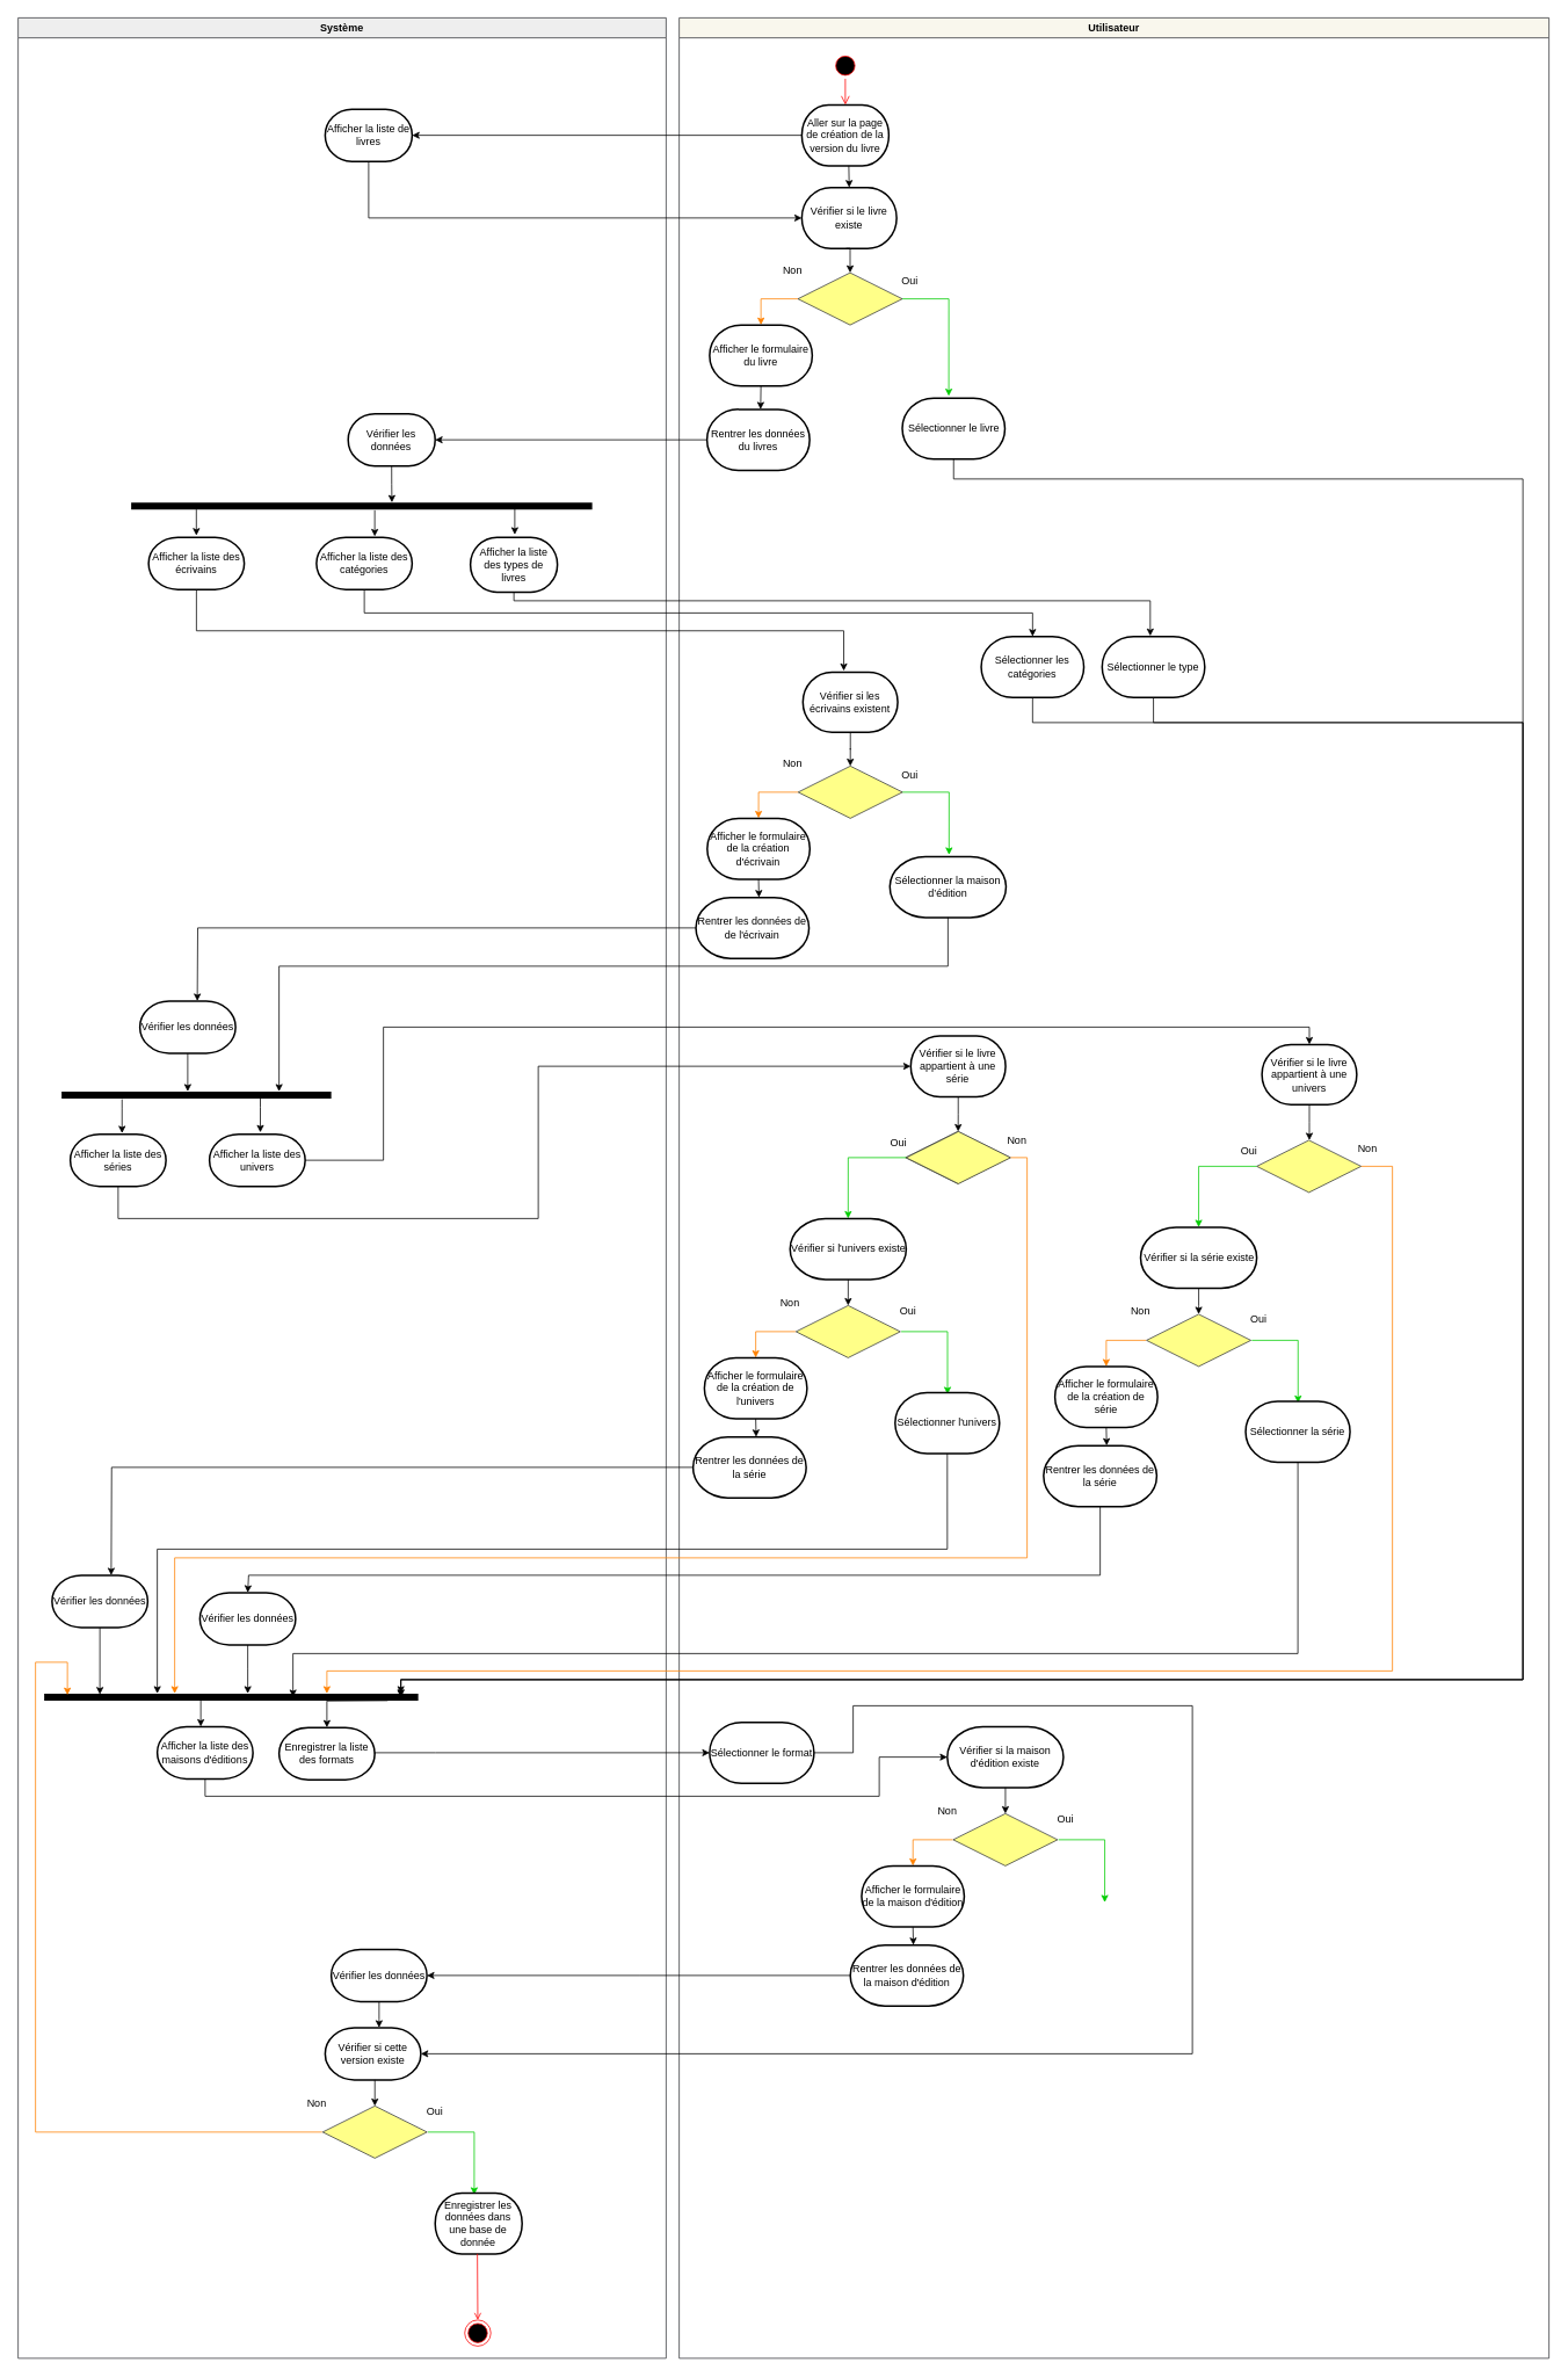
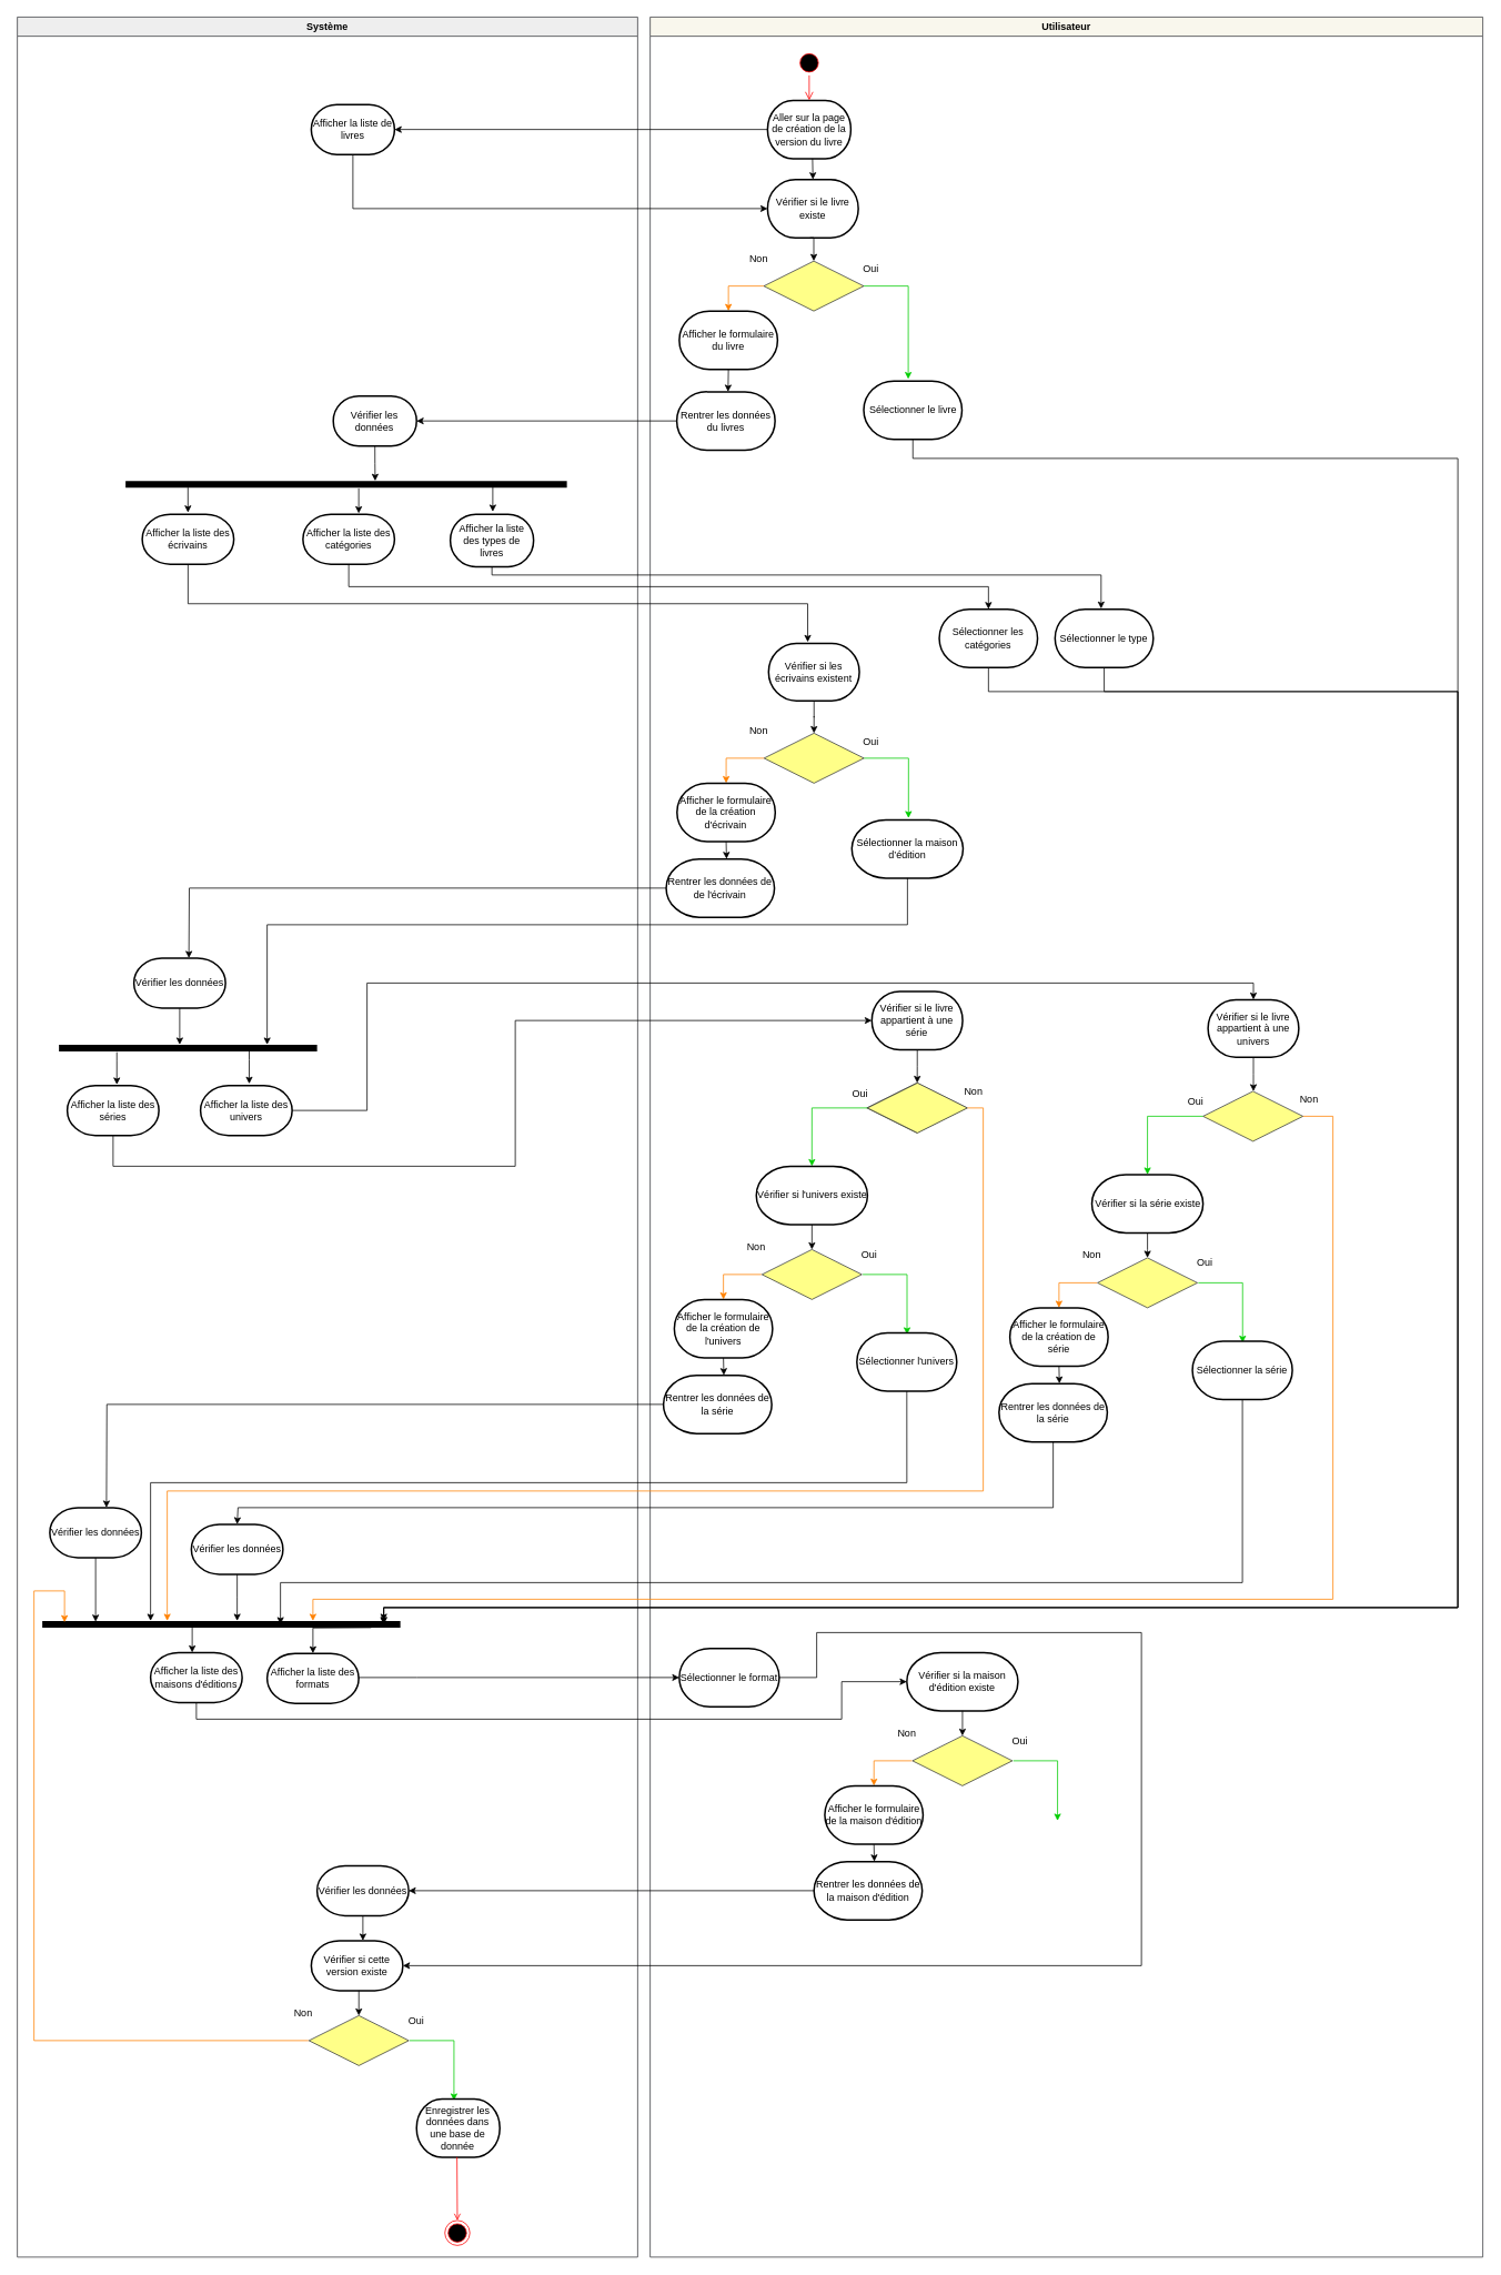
- <mxCell id="17" value="Enregistrer la liste des formats" style="strokeWidth=2;html=1;shape=mxgraph.flowchart.terminator;whiteSpace=wrap;" parent="2" vertex="1"><mxGeometry x="300" y="1965" width="110" height="60" as="geometry" /></mxCell>
+ <mxCell id="17" value="Afficher la liste des formats" style="strokeWidth=2;html=1;shape=mxgraph.flowchart.terminator;whiteSpace=wrap;" parent="2" vertex="1"><mxGeometry x="300" y="1965" width="110" height="60" as="geometry" /></mxCell>
